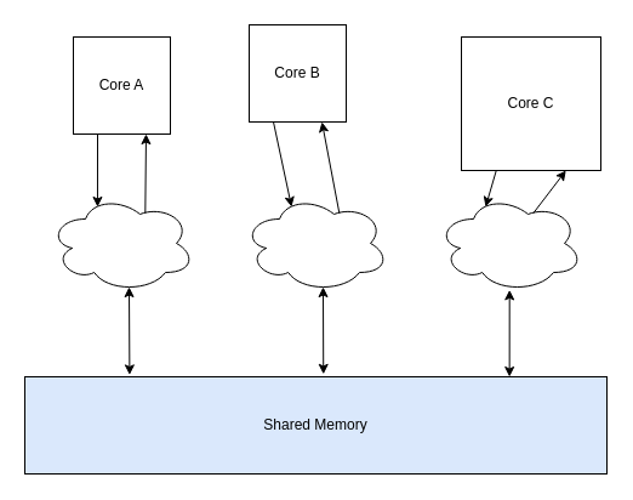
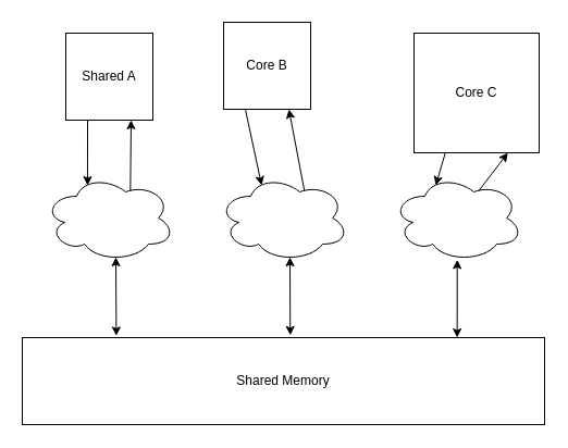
- <mxCell id="2" value="Core A" style="whiteSpace=wrap;html=1;rounded=0;" parent="1" vertex="1"><mxGeometry x="60" y="30" width="80" height="80" as="geometry" /></mxCell>
+ <mxCell id="2" value="Shared A" style="whiteSpace=wrap;html=1;rounded=0;" parent="1" vertex="1"><mxGeometry x="60" y="30" width="80" height="80" as="geometry" /></mxCell>
- <mxCell id="10" value="Shared Memory" style="rounded=0;whiteSpace=wrap;html=1;fillColor=#dae8fc;" parent="1" vertex="1"><mxGeometry x="20" y="310" width="480" height="80" as="geometry" /></mxCell>
+ <mxCell id="10" value="Shared Memory" style="rounded=0;whiteSpace=wrap;html=1;" parent="1" vertex="1"><mxGeometry x="20" y="310" width="480" height="80" as="geometry" /></mxCell>
